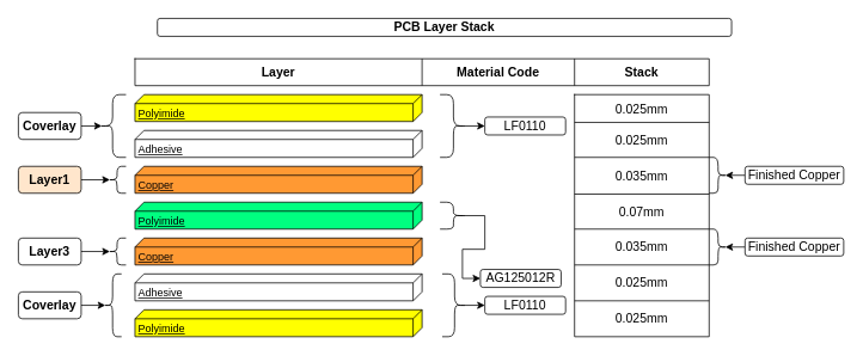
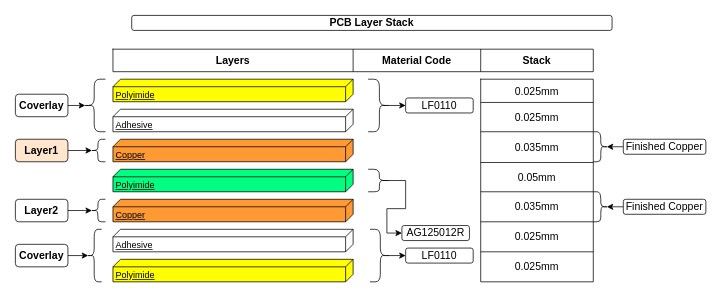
- <mxCell id="54" value="&lt;b&gt;Layer&lt;/b&gt;" style="shape=partialRectangle;html=1;whiteSpace=wrap;connectable=0;overflow=hidden;fillColor=none;top=0;left=0;bottom=0;right=0;pointerEvents=1;fontSize=14;" vertex="1" parent="53"><mxGeometry width="320" height="30" as="geometry"><mxRectangle width="320" height="30" as="alternateBounds" /></mxGeometry></mxCell>
+ <mxCell id="54" value="&lt;b&gt;Layers&lt;/b&gt;" style="shape=partialRectangle;html=1;whiteSpace=wrap;connectable=0;overflow=hidden;fillColor=none;top=0;left=0;bottom=0;right=0;pointerEvents=1;fontSize=14;" vertex="1" parent="53"><mxGeometry width="320" height="30" as="geometry"><mxRectangle width="320" height="30" as="alternateBounds" /></mxGeometry></mxCell>
- <mxCell id="34" value="0.07mm" style="shape=partialRectangle;html=1;whiteSpace=wrap;connectable=0;overflow=hidden;fillColor=none;top=0;left=0;bottom=0;right=0;pointerEvents=1;fontSize=14;" vertex="1" parent="33"><mxGeometry width="150" height="39" as="geometry"><mxRectangle width="150" height="39" as="alternateBounds" /></mxGeometry></mxCell>
+ <mxCell id="34" value="0.05mm" style="shape=partialRectangle;html=1;whiteSpace=wrap;connectable=0;overflow=hidden;fillColor=none;top=0;left=0;bottom=0;right=0;pointerEvents=1;fontSize=14;" vertex="1" parent="33"><mxGeometry width="150" height="39" as="geometry"><mxRectangle width="150" height="39" as="alternateBounds" /></mxGeometry></mxCell>
- <mxCell id="46" value="&lt;b&gt;Layer3&lt;/b&gt;" style="rounded=1;whiteSpace=wrap;html=1;fontSize=14;fillColor=#FFFFFF;" vertex="1" parent="1"><mxGeometry x="20" y="265" width="70" height="30" as="geometry" /></mxCell>
+ <mxCell id="46" value="&lt;b&gt;Layer2&lt;/b&gt;" style="rounded=1;whiteSpace=wrap;html=1;fontSize=14;fillColor=#FFFFFF;" vertex="1" parent="1"><mxGeometry x="20" y="265" width="70" height="30" as="geometry" /></mxCell>
